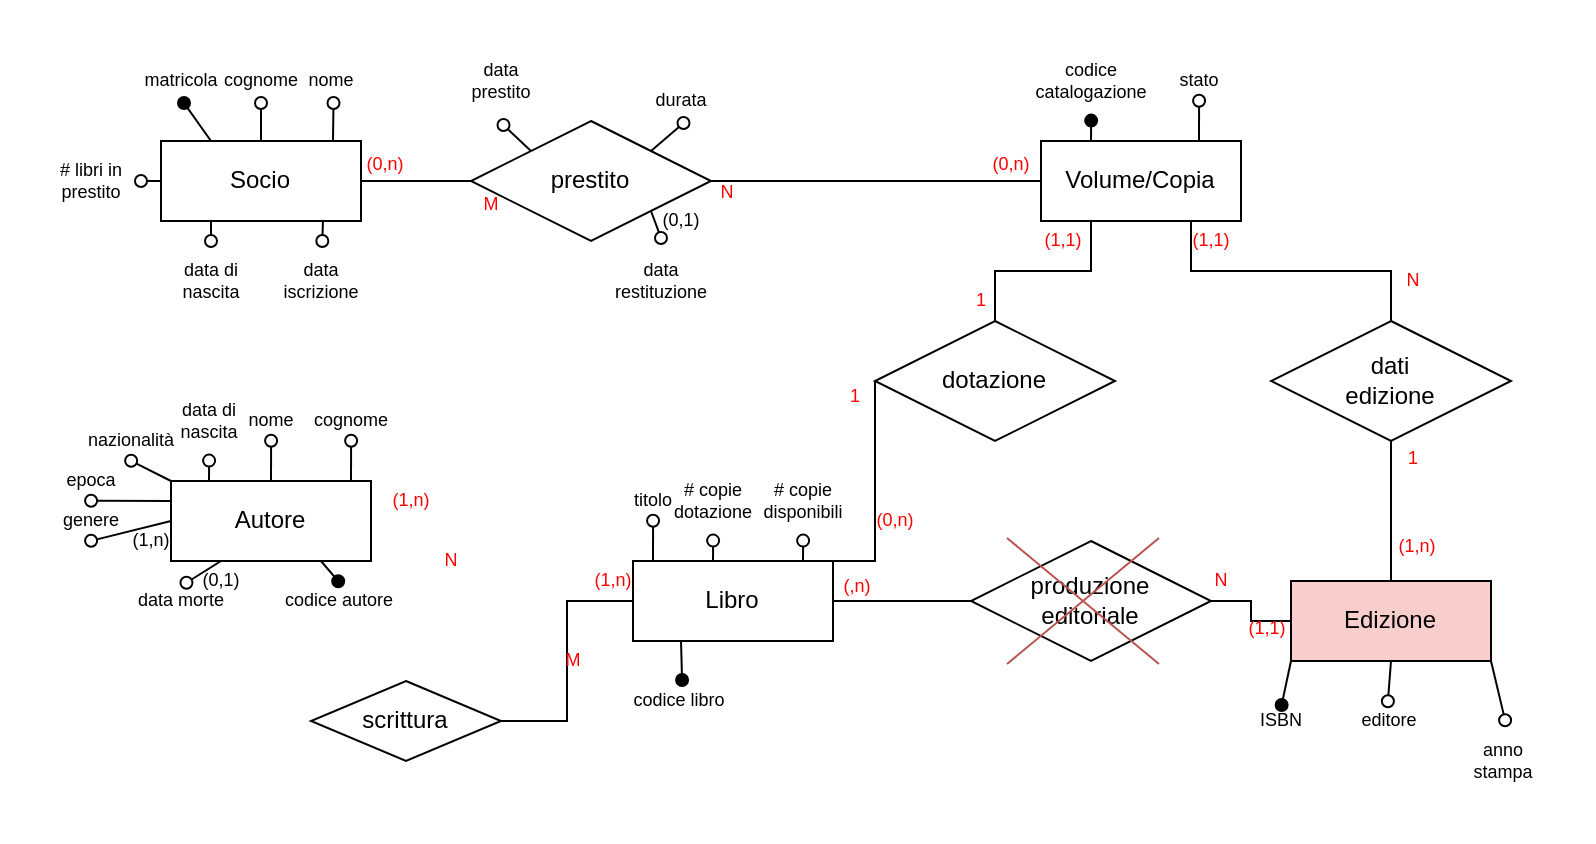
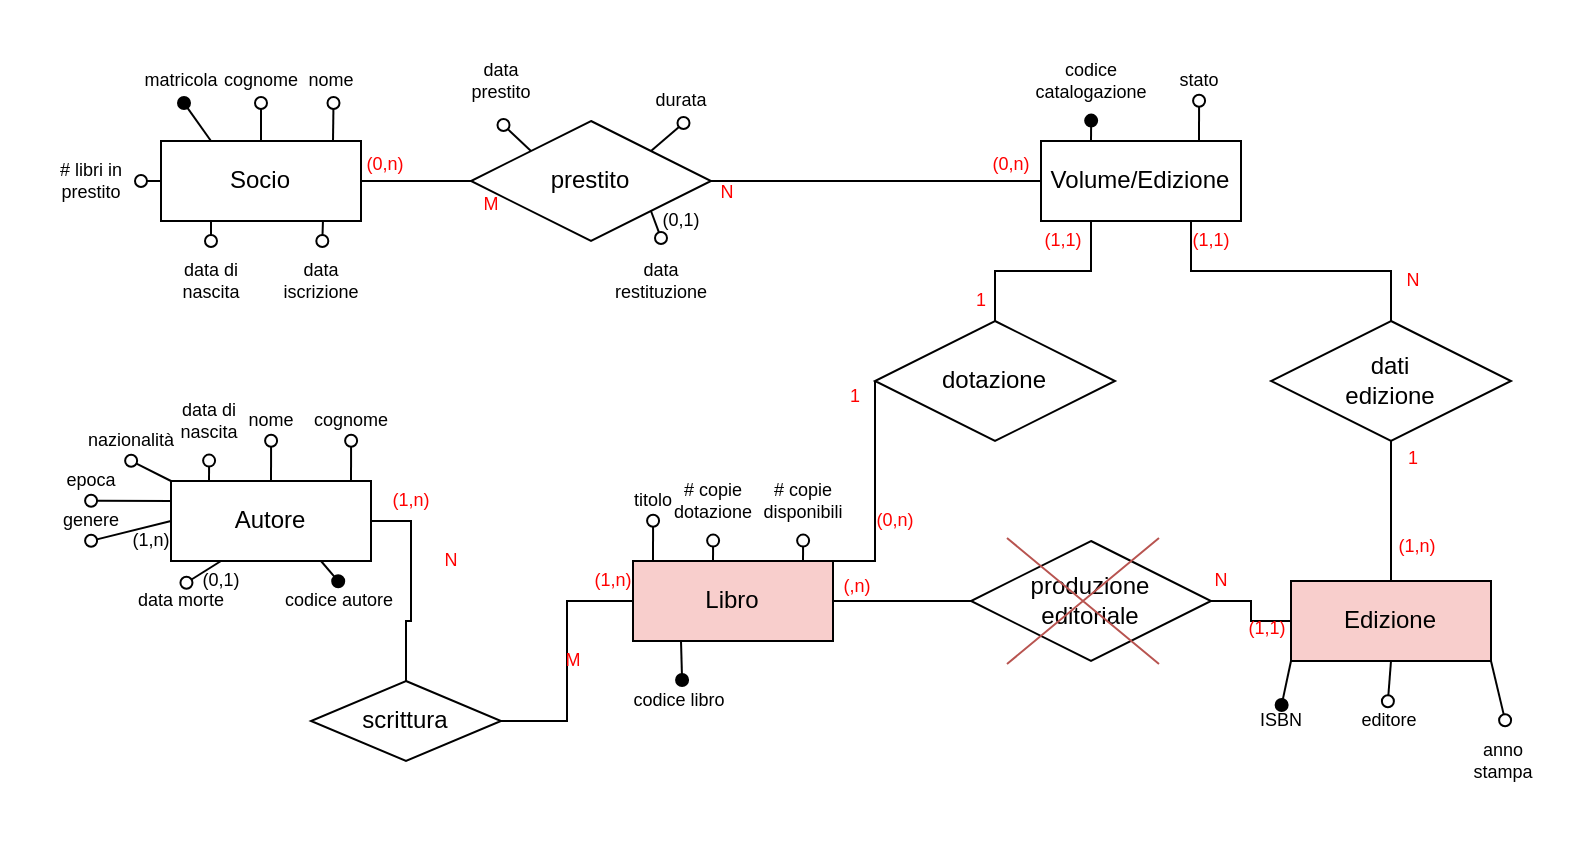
- <mxCell id="2" value="Volume/Copia" style="whiteSpace=wrap;html=1;align=center;" parent="1" vertex="1"><mxGeometry x="520" y="70" width="100" height="40" as="geometry" /></mxCell>
+ <mxCell id="2" value="Volume/Edizione" style="whiteSpace=wrap;html=1;align=center;" parent="1" vertex="1"><mxGeometry x="520" y="70" width="100" height="40" as="geometry" /></mxCell>
+ <mxCell id="4" style="edgeStyle=orthogonalEdgeStyle;rounded=0;orthogonalLoop=1;jettySize=auto;html=1;exitX=1;exitY=0.5;exitDx=0;exitDy=0;entryX=0.5;entryY=0;entryDx=0;entryDy=0;endArrow=none;endFill=0;" edge="1" parent="1" source="5" target="76"><mxGeometry relative="1" as="geometry" /></mxCell>
- <mxCell id="8" value="Libro" style="whiteSpace=wrap;html=1;align=center;" parent="1" vertex="1"><mxGeometry x="316" y="280" width="100" height="40" as="geometry" /></mxCell>
+ <mxCell id="8" value="Libro" style="whiteSpace=wrap;html=1;align=center;fillColor=#f8cecc;" parent="1" vertex="1"><mxGeometry x="316" y="280" width="100" height="40" as="geometry" /></mxCell>
